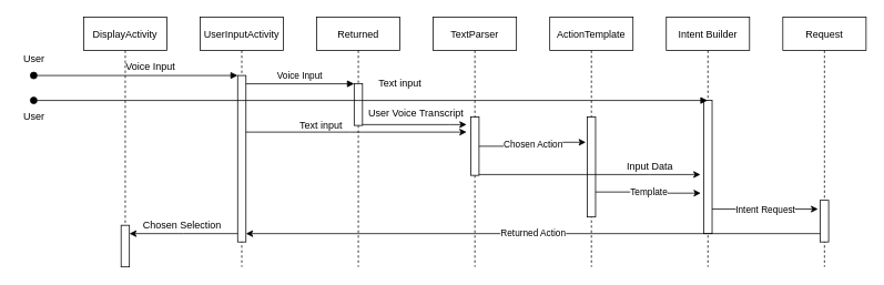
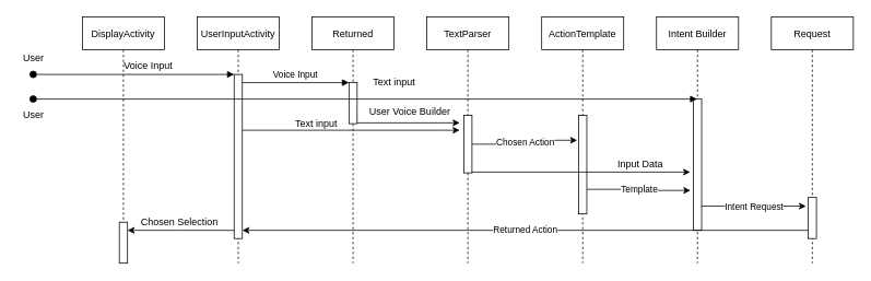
- <mxCell id="14" value="User Voice Transcript" style="text;html=1;align=center;verticalAlign=middle;resizable=0;points=[];autosize=1;strokeColor=none;fillColor=none;" parent="1" vertex="1"><mxGeometry x="434" y="126" width="130" height="20" as="geometry" /></mxCell>
+ <mxCell id="14" value="User Voice Builder" style="text;html=1;align=center;verticalAlign=middle;resizable=0;points=[];autosize=1;strokeColor=none;fillColor=none;" parent="1" vertex="1"><mxGeometry x="434" y="126" width="130" height="20" as="geometry" /></mxCell>
